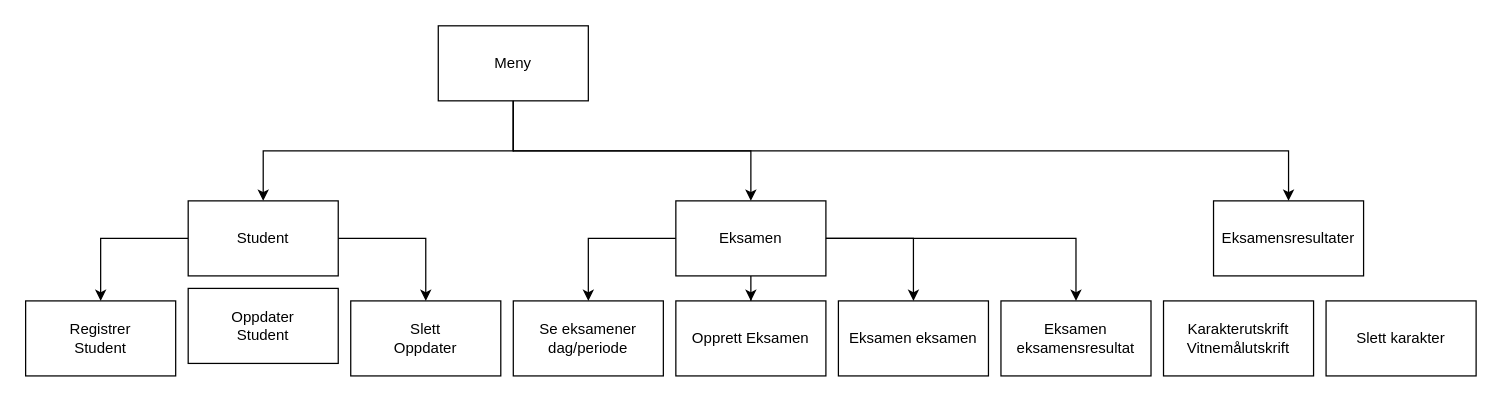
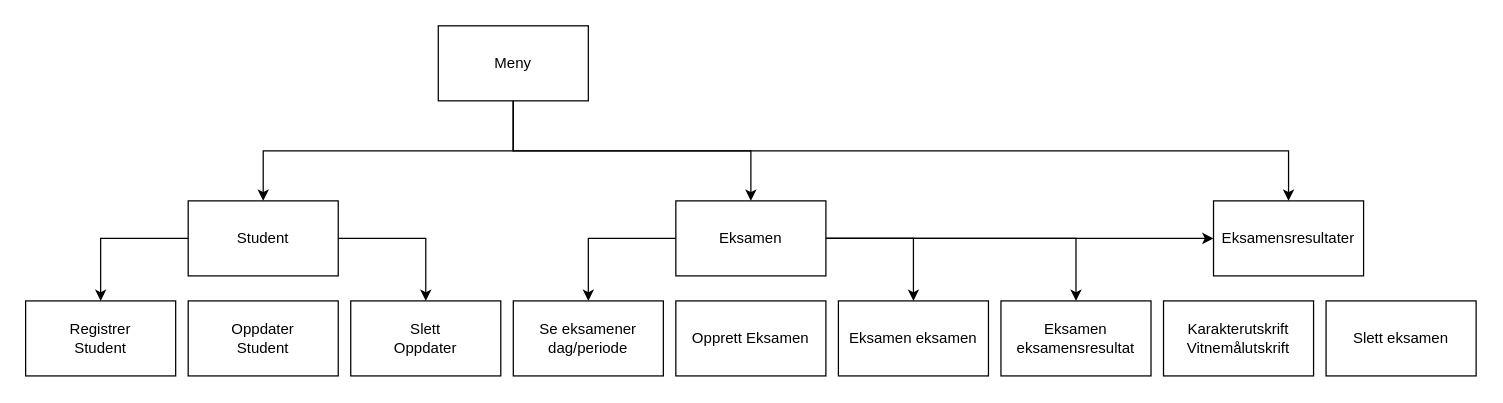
- <mxCell id="11" style="edgeStyle=orthogonalEdgeStyle;rounded=0;orthogonalLoop=1;jettySize=auto;html=1;entryX=0.5;entryY=0;entryDx=0;entryDy=0;" edge="1" parent="1" source="14" target="15"><mxGeometry relative="1" as="geometry" /></mxCell>
+ <mxCell id="11" style="edgeStyle=orthogonalEdgeStyle;rounded=0;orthogonalLoop=1;jettySize=auto;html=1;" edge="1" parent="1" source="14" target="19"><mxGeometry relative="1" as="geometry" /></mxCell>
- <mxCell id="10" value="Oppdater&lt;br&gt;Student" style="rounded=0;whiteSpace=wrap;html=1;" vertex="1" parent="1"><mxGeometry x="150" y="230" width="120" height="60" as="geometry" /></mxCell>
+ <mxCell id="10" value="Oppdater&lt;br&gt;Student" style="rounded=0;whiteSpace=wrap;html=1;" vertex="1" parent="1"><mxGeometry x="150" y="240" width="120" height="60" as="geometry" /></mxCell>
- <mxCell id="23" value="Slett karakter" style="rounded=0;whiteSpace=wrap;html=1;" vertex="1" parent="1"><mxGeometry x="1060" y="240" width="120" height="60" as="geometry" /></mxCell>
+ <mxCell id="23" value="Slett eksamen" style="rounded=0;whiteSpace=wrap;html=1;" vertex="1" parent="1"><mxGeometry x="1060" y="240" width="120" height="60" as="geometry" /></mxCell>
